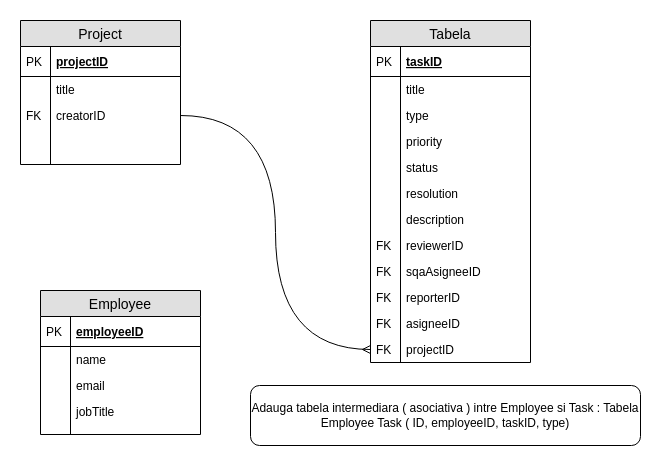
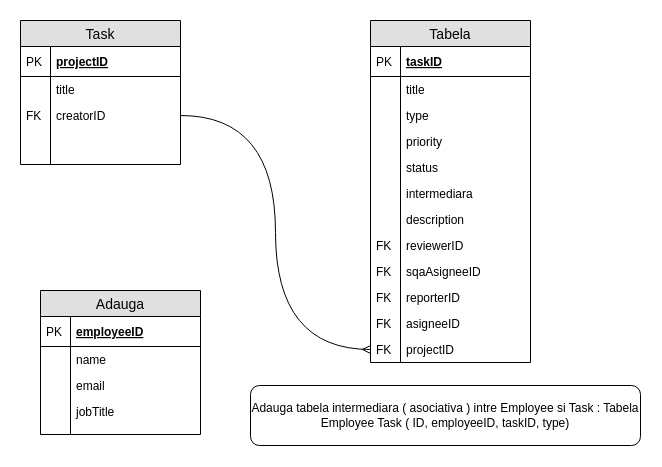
- <mxCell id="2" value="Project" style="swimlane;fontStyle=0;childLayout=stackLayout;horizontal=1;startSize=26;fillColor=#e0e0e0;horizontalStack=0;resizeParent=1;resizeParentMax=0;resizeLast=0;collapsible=1;marginBottom=0;swimlaneFillColor=#ffffff;align=center;fontSize=14;" parent="1" vertex="1"><mxGeometry x="20" y="20" width="160" height="144" as="geometry" /></mxCell>
+ <mxCell id="2" value="Task" style="swimlane;fontStyle=0;childLayout=stackLayout;horizontal=1;startSize=26;fillColor=#e0e0e0;horizontalStack=0;resizeParent=1;resizeParentMax=0;resizeLast=0;collapsible=1;marginBottom=0;swimlaneFillColor=#ffffff;align=center;fontSize=14;" parent="1" vertex="1"><mxGeometry x="20" y="20" width="160" height="144" as="geometry" /></mxCell>
- <mxCell id="24" value="resolution" style="shape=partialRectangle;top=0;left=0;right=0;bottom=0;align=left;verticalAlign=top;fillColor=none;spacingLeft=34;spacingRight=4;overflow=hidden;rotatable=0;points=[[0,0.5],[1,0.5]];portConstraint=eastwest;dropTarget=0;fontSize=12;" parent="13" vertex="1"><mxGeometry y="160" width="160" height="26" as="geometry" /></mxCell>
+ <mxCell id="24" value="intermediara" style="shape=partialRectangle;top=0;left=0;right=0;bottom=0;align=left;verticalAlign=top;fillColor=none;spacingLeft=34;spacingRight=4;overflow=hidden;rotatable=0;points=[[0,0.5],[1,0.5]];portConstraint=eastwest;dropTarget=0;fontSize=12;" parent="13" vertex="1"><mxGeometry y="160" width="160" height="26" as="geometry" /></mxCell>
- <mxCell id="38" value="Employee" style="swimlane;fontStyle=0;childLayout=stackLayout;horizontal=1;startSize=26;fillColor=#e0e0e0;horizontalStack=0;resizeParent=1;resizeParentMax=0;resizeLast=0;collapsible=1;marginBottom=0;swimlaneFillColor=#ffffff;align=center;fontSize=14;" parent="1" vertex="1"><mxGeometry x="40" y="290" width="160" height="144" as="geometry" /></mxCell>
+ <mxCell id="38" value="Adauga" style="swimlane;fontStyle=0;childLayout=stackLayout;horizontal=1;startSize=26;fillColor=#e0e0e0;horizontalStack=0;resizeParent=1;resizeParentMax=0;resizeLast=0;collapsible=1;marginBottom=0;swimlaneFillColor=#ffffff;align=center;fontSize=14;" parent="1" vertex="1"><mxGeometry x="40" y="290" width="160" height="144" as="geometry" /></mxCell>
